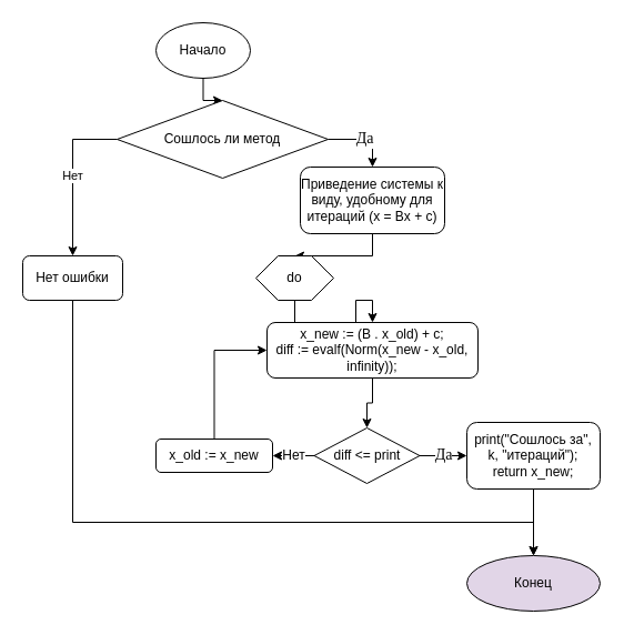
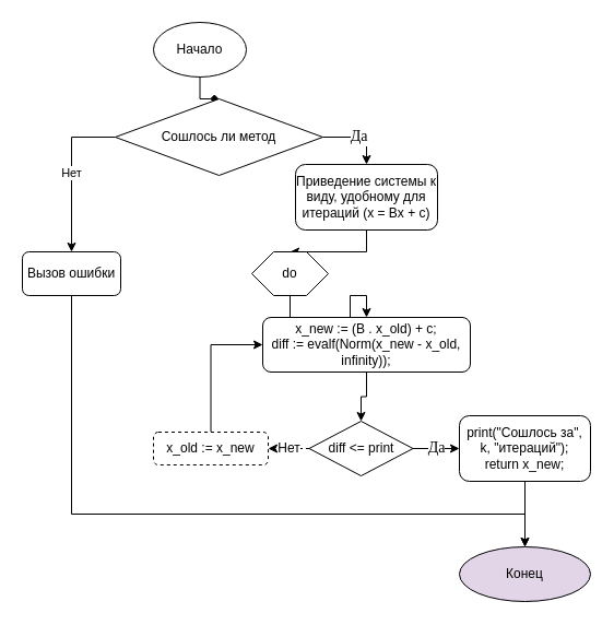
- <mxCell id="2" style="edgeStyle=orthogonalEdgeStyle;rounded=0;orthogonalLoop=1;jettySize=auto;html=1;entryX=0.5;entryY=0;entryDx=0;entryDy=0;" parent="1" source="3" target="10" edge="1"><mxGeometry relative="1" as="geometry" /></mxCell>
+ <mxCell id="2" style="edgeStyle=orthogonalEdgeStyle;rounded=0;orthogonalLoop=1;jettySize=auto;html=1;entryX=0.5;entryY=0;entryDx=0;entryDy=0;endArrow=diamond;" parent="1" source="3" target="10" edge="1"><mxGeometry relative="1" as="geometry" /></mxCell>
- <mxCell id="8" value="&lt;font style=&quot;font-size: 12px;&quot;&gt;Нет ошибки&lt;/font&gt;" style="rounded=1;whiteSpace=wrap;html=1;" parent="1" vertex="1"><mxGeometry x="20" y="230" width="90" height="40" as="geometry" /></mxCell>
+ <mxCell id="8" value="&lt;font style=&quot;font-size: 12px;&quot;&gt;Вызов ошибки&lt;/font&gt;" style="rounded=1;whiteSpace=wrap;html=1;" parent="1" vertex="1"><mxGeometry x="20" y="230" width="90" height="40" as="geometry" /></mxCell>
- <mxCell id="19" value="x_old := x_new" style="rounded=1;whiteSpace=wrap;html=1;" parent="1" vertex="1"><mxGeometry x="140" y="395" width="105" height="30" as="geometry" /></mxCell>
+ <mxCell id="19" value="x_old := x_new" style="rounded=1;whiteSpace=wrap;html=1;dashed=1;" parent="1" vertex="1"><mxGeometry x="140" y="395" width="105" height="30" as="geometry" /></mxCell>
- <mxCell id="13" value="&lt;font face=&quot;Helvetica&quot; style=&quot;font-size: 12px;&quot;&gt;Нет&lt;/font&gt;" style="edgeStyle=orthogonalEdgeStyle;rounded=0;orthogonalLoop=1;jettySize=auto;html=1;" parent="1" source="15" target="19" edge="1"><mxGeometry relative="1" as="geometry" /></mxCell>
+ <mxCell id="13" value="&lt;font face=&quot;Helvetica&quot; style=&quot;font-size: 12px;&quot;&gt;Нет&lt;/font&gt;" style="edgeStyle=orthogonalEdgeStyle;rounded=0;orthogonalLoop=1;jettySize=auto;html=1;dashed=1;" parent="1" source="15" target="19" edge="1"><mxGeometry relative="1" as="geometry" /></mxCell>
